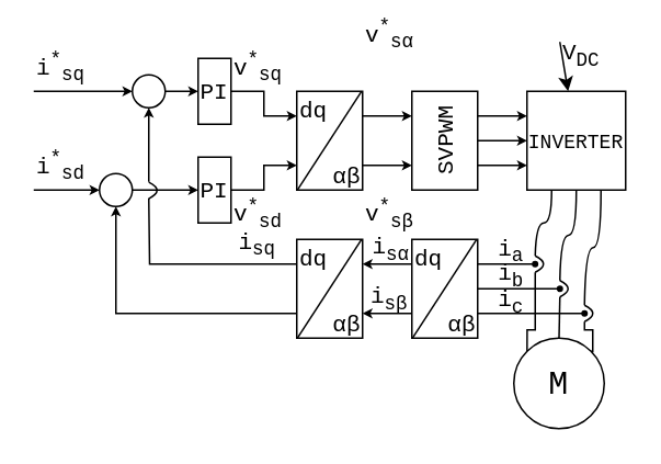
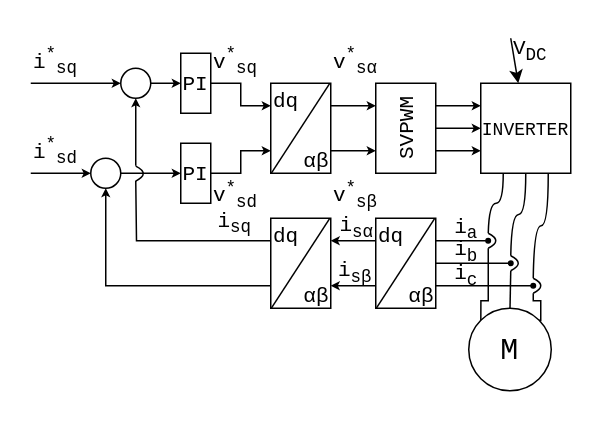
- <mxCell id="54" value="&lt;font face=&quot;Courier New&quot;&gt;v&lt;sup&gt;*&lt;/sup&gt;&lt;sub&gt;sα&lt;/sub&gt;&lt;/font&gt;" style="text;html=1;resizable=0;points=[];autosize=1;align=left;verticalAlign=bottom;spacingTop=-4;fontSize=14;" parent="1" vertex="1"><mxGeometry x="220" y="5" width="40" height="30" as="geometry" /></mxCell>
+ <mxCell id="54" value="&lt;font face=&quot;Courier New&quot;&gt;v&lt;sup&gt;*&lt;/sup&gt;&lt;sub&gt;sα&lt;/sub&gt;&lt;/font&gt;" style="text;html=1;resizable=0;points=[];autosize=1;align=left;verticalAlign=bottom;spacingTop=-4;fontSize=14;" parent="1" vertex="1"><mxGeometry x="220" y="25" width="40" height="30" as="geometry" /></mxCell>
